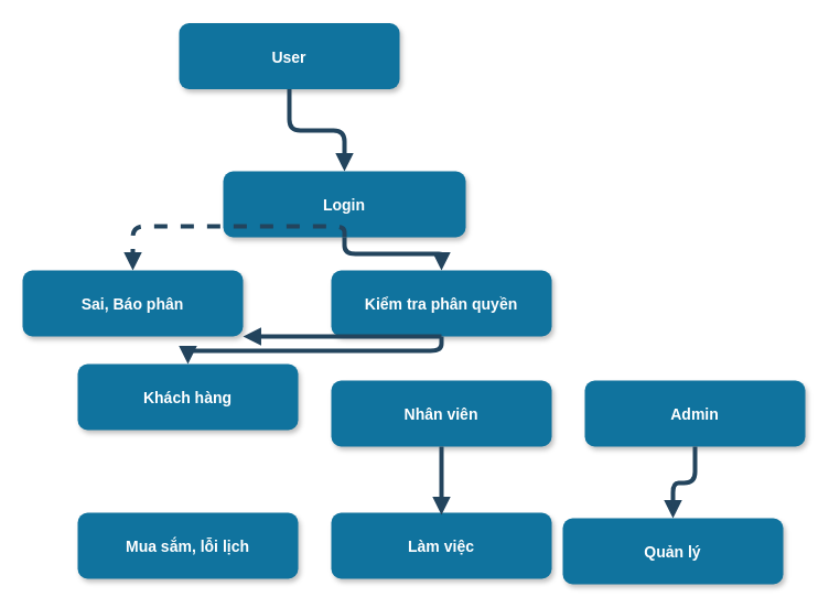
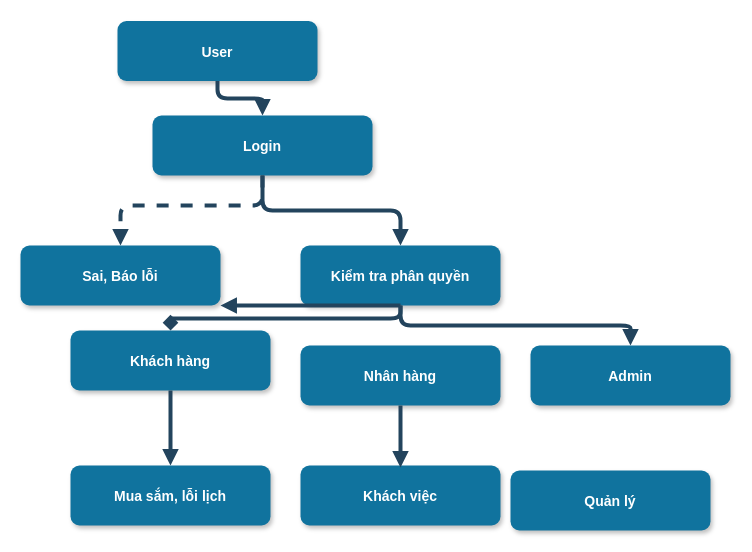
- <mxCell id="2" value="User" style="rounded=1;fillColor=#10739E;strokeColor=none;shadow=1;gradientColor=none;fontStyle=1;fontColor=#FFFFFF;fontSize=14;" parent="1" vertex="1"><mxGeometry x="162" y="20.5" width="200" height="60" as="geometry" /></mxCell>
+ <mxCell id="2" value="User" style="rounded=1;fillColor=#10739E;strokeColor=none;shadow=1;gradientColor=none;fontStyle=1;fontColor=#FFFFFF;fontSize=14;" parent="1" vertex="1"><mxGeometry x="117" y="20.5" width="200" height="60" as="geometry" /></mxCell>
- <mxCell id="3" value="Login" style="rounded=1;fillColor=#10739E;strokeColor=none;shadow=1;gradientColor=none;fontStyle=1;fontColor=#FFFFFF;fontSize=14;" parent="1" vertex="1"><mxGeometry x="202" y="155" width="220" height="60" as="geometry" /></mxCell>
+ <mxCell id="3" value="Login" style="rounded=1;fillColor=#10739E;strokeColor=none;shadow=1;gradientColor=none;fontStyle=1;fontColor=#FFFFFF;fontSize=14;" parent="1" vertex="1"><mxGeometry x="152" y="115" width="220" height="60" as="geometry" /></mxCell>
- <mxCell id="4" value="Sai, Báo phân" style="rounded=1;fillColor=#10739E;strokeColor=none;shadow=1;gradientColor=none;fontStyle=1;fontColor=#FFFFFF;fontSize=14;" parent="1" vertex="1"><mxGeometry x="20" y="245" width="200" height="60" as="geometry" /></mxCell>
+ <mxCell id="4" value="Sai, Báo lỗi" style="rounded=1;fillColor=#10739E;strokeColor=none;shadow=1;gradientColor=none;fontStyle=1;fontColor=#FFFFFF;fontSize=14;" parent="1" vertex="1"><mxGeometry x="20" y="245" width="200" height="60" as="geometry" /></mxCell>
- <mxCell id="13" value="" style="edgeStyle=elbowEdgeStyle;elbow=vertical;strokeWidth=4;endArrow=block;endFill=1;fontStyle=1;strokeColor=#23445D;exitX=0.5;exitY=1;exitDx=0;exitDy=0;entryX=0.5;entryY=0;entryDx=0;entryDy=0;" edge="1" parent="1" source="5" target="8"><mxGeometry x="22" y="165.5" width="100" height="100" as="geometry"><mxPoint x="420" y="325" as="sourcePoint" /><mxPoint x="670" y="365" as="targetPoint" /></mxGeometry></mxCell>
+ <mxCell id="13" value="" style="edgeStyle=elbowEdgeStyle;elbow=vertical;strokeWidth=4;endArrow=diamond;endFill=1;fontStyle=1;strokeColor=#23445D;exitX=0.5;exitY=1;exitDx=0;exitDy=0;entryX=0.5;entryY=0;entryDx=0;entryDy=0;" edge="1" parent="1" source="5" target="8"><mxGeometry x="22" y="165.5" width="100" height="100" as="geometry"><mxPoint x="420" y="325" as="sourcePoint" /><mxPoint x="670" y="365" as="targetPoint" /></mxGeometry></mxCell>
+ <mxCell id="11" value="" style="edgeStyle=elbowEdgeStyle;elbow=vertical;strokeWidth=4;endArrow=block;endFill=1;fontStyle=1;strokeColor=#23445D;exitX=0.5;exitY=1;exitDx=0;exitDy=0;entryX=0.5;entryY=0;entryDx=0;entryDy=0;" edge="1" parent="1" source="5" target="9"><mxGeometry x="22" y="165.5" width="100" height="100" as="geometry"><mxPoint x="490" y="265" as="sourcePoint" /><mxPoint x="646" y="326.86" as="targetPoint" /></mxGeometry></mxCell>
- <mxCell id="10" value="Nhân viên" style="rounded=1;fillColor=#10739E;strokeColor=none;shadow=1;gradientColor=none;fontStyle=1;fontColor=#FFFFFF;fontSize=14;" vertex="1" parent="1"><mxGeometry x="300" y="345" width="200" height="60" as="geometry" /></mxCell>
+ <mxCell id="10" value="Nhân hàng" style="rounded=1;fillColor=#10739E;strokeColor=none;shadow=1;gradientColor=none;fontStyle=1;fontColor=#FFFFFF;fontSize=14;" vertex="1" parent="1"><mxGeometry x="300" y="345" width="200" height="60" as="geometry" /></mxCell>
+ <mxCell id="17" value="" style="edgeStyle=elbowEdgeStyle;elbow=vertical;strokeWidth=4;endArrow=block;endFill=1;fontStyle=1;strokeColor=#23445D;exitX=0.5;exitY=1;exitDx=0;exitDy=0;entryX=0.5;entryY=0;entryDx=0;entryDy=0;" edge="1" parent="1" source="8" target="14"><mxGeometry x="22" y="165.5" width="100" height="100" as="geometry"><mxPoint x="410" y="315" as="sourcePoint" /><mxPoint x="180" y="355" as="targetPoint" /></mxGeometry></mxCell>
- <mxCell id="19" value="" style="edgeStyle=elbowEdgeStyle;elbow=vertical;strokeWidth=4;endArrow=block;endFill=1;fontStyle=1;strokeColor=#23445D;exitX=0.5;exitY=1;exitDx=0;exitDy=0;entryX=0.5;entryY=0;entryDx=0;entryDy=0;" edge="1" parent="1" source="9" target="16"><mxGeometry x="22" y="165.5" width="100" height="100" as="geometry"><mxPoint x="190" y="425" as="sourcePoint" /><mxPoint x="190" y="485" as="targetPoint" /></mxGeometry></mxCell>
- <mxCell id="15" value="Làm việc" style="rounded=1;fillColor=#10739E;strokeColor=none;shadow=1;gradientColor=none;fontStyle=1;fontColor=#FFFFFF;fontSize=14;" vertex="1" parent="1"><mxGeometry x="300" y="465" width="200" height="60" as="geometry" /></mxCell>
+ <mxCell id="15" value="Khách việc" style="rounded=1;fillColor=#10739E;strokeColor=none;shadow=1;gradientColor=none;fontStyle=1;fontColor=#FFFFFF;fontSize=14;" vertex="1" parent="1"><mxGeometry x="300" y="465" width="200" height="60" as="geometry" /></mxCell>
